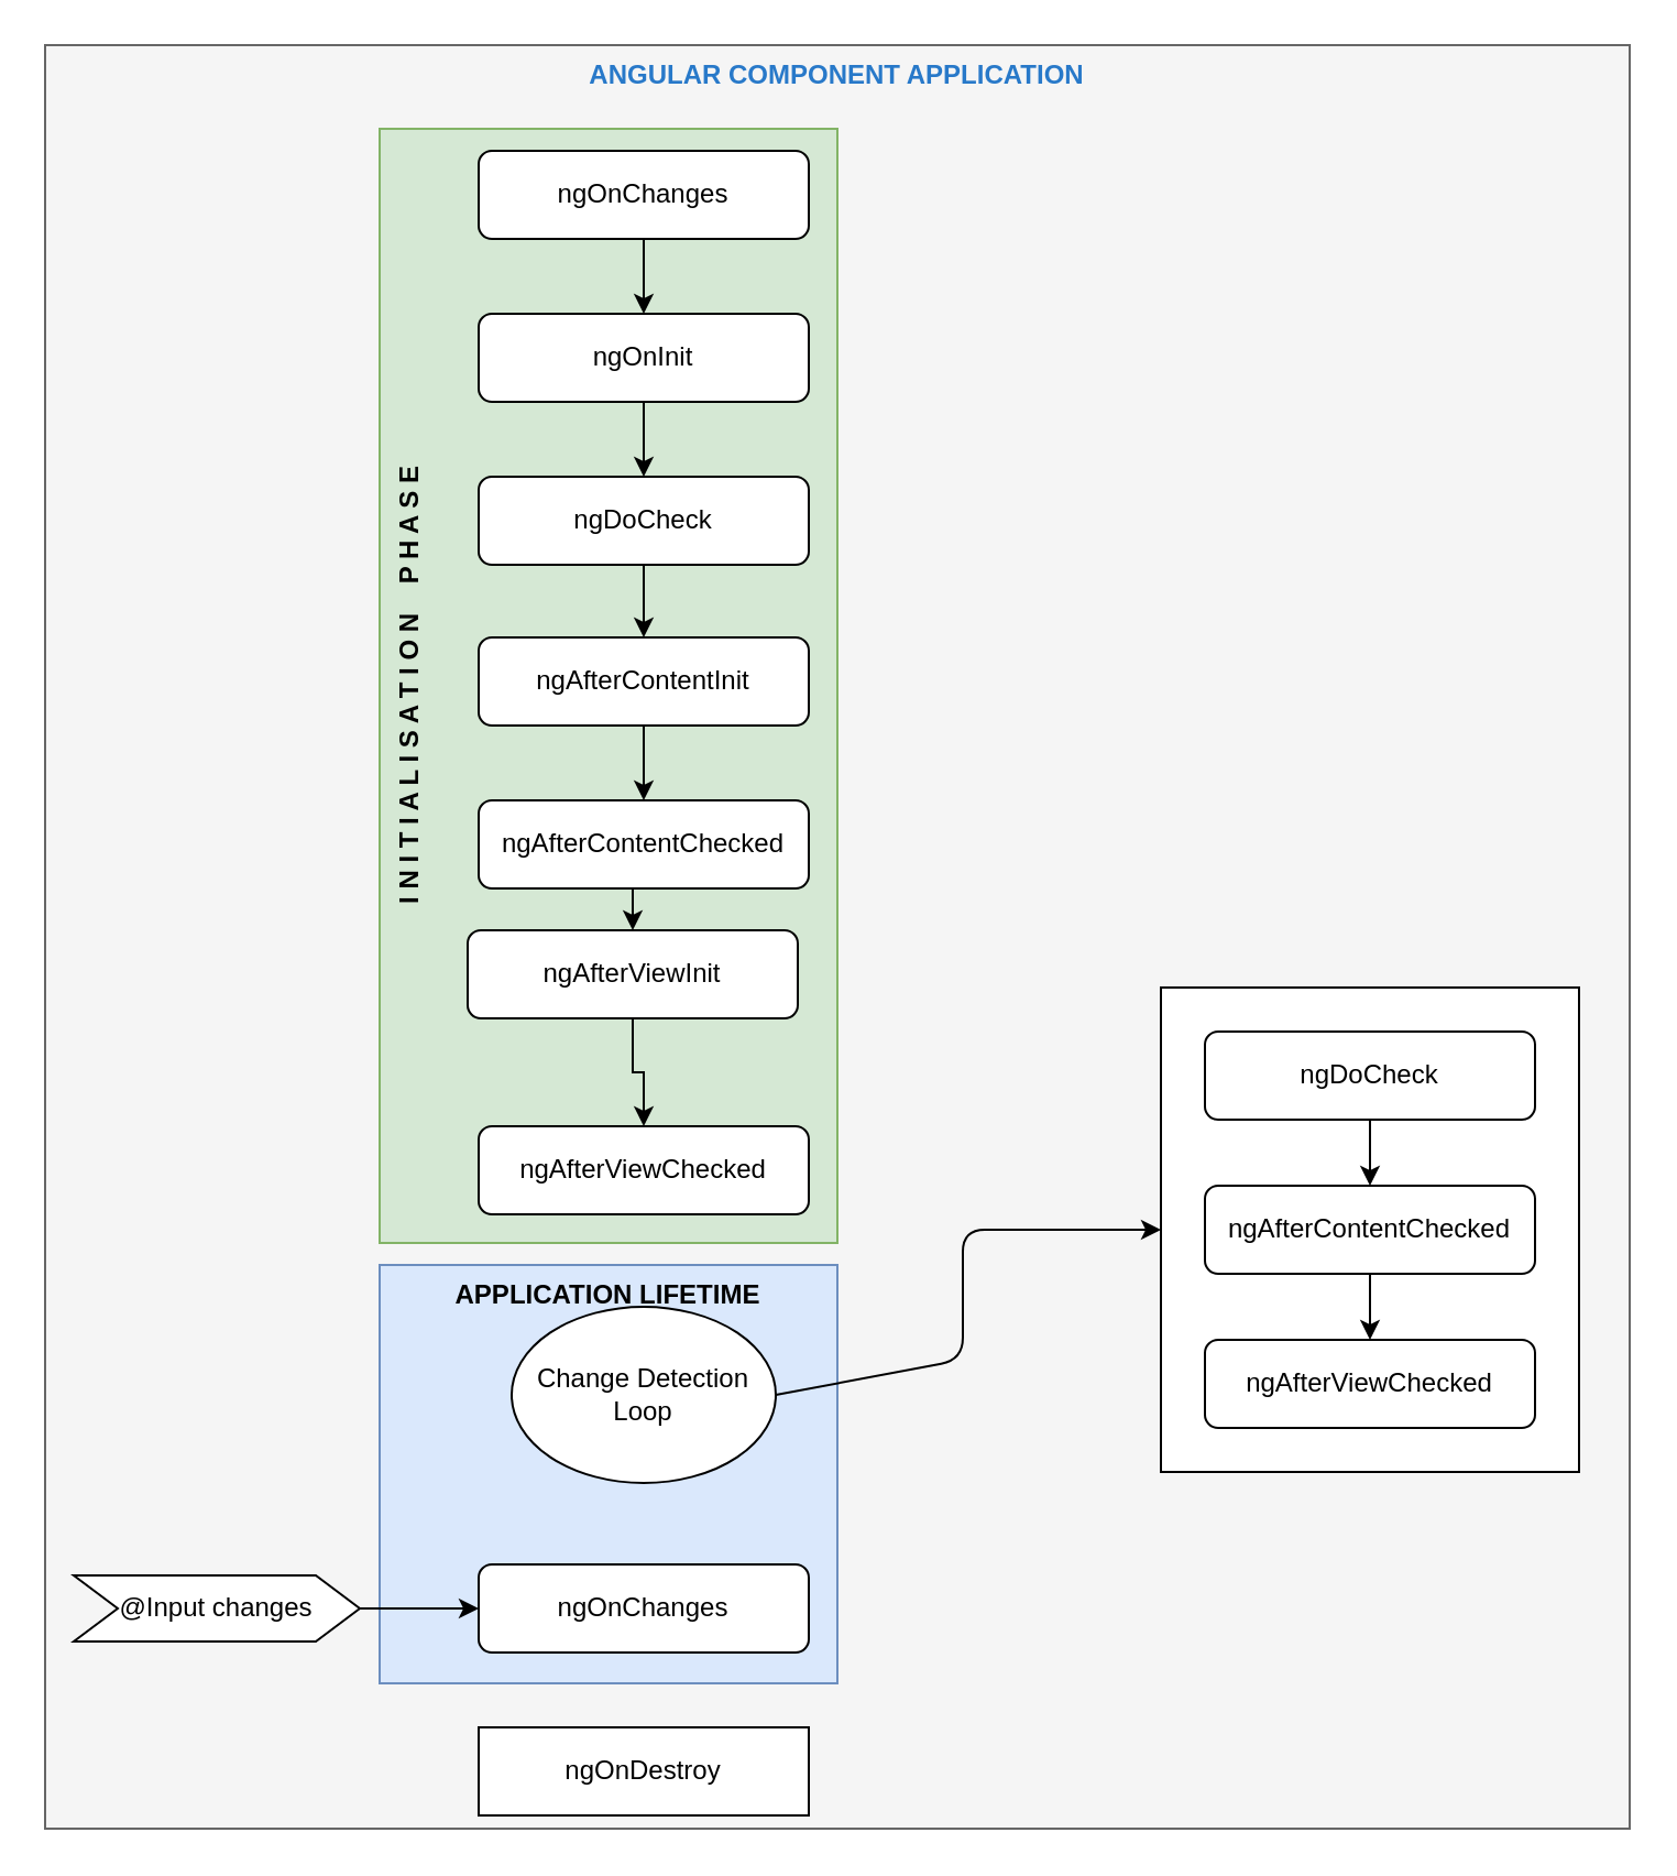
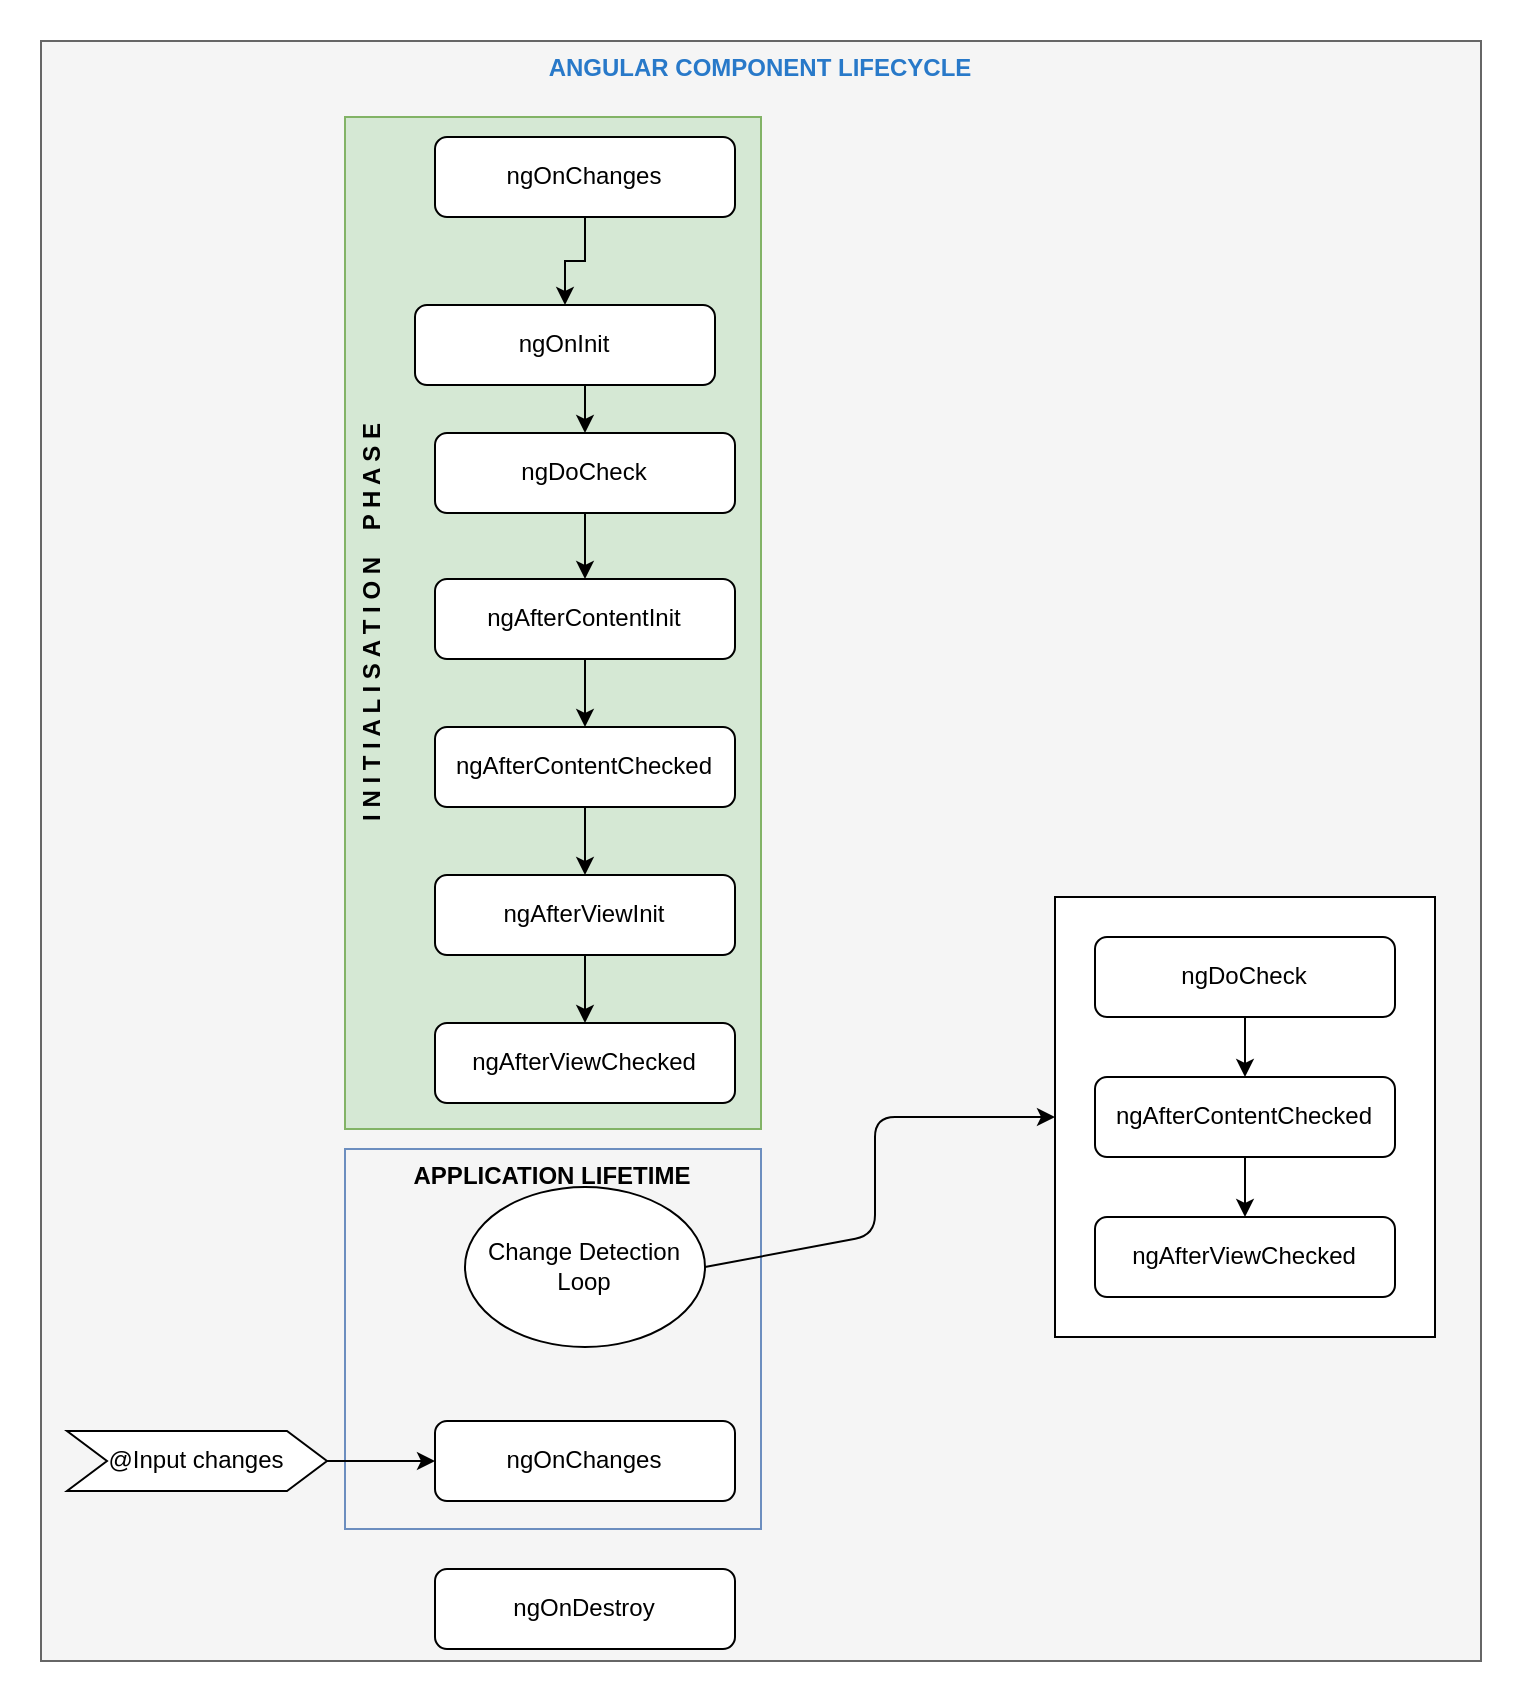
- <mxCell id="2" value="ANGULAR COMPONENT APPLICATION" style="rounded=0;whiteSpace=wrap;html=1;fillColor=#f5f5f5;strokeColor=#666666;fontColor=#2879C9;verticalAlign=top;fontStyle=1" vertex="1" parent="1"><mxGeometry x="20" y="20" width="720" height="810" as="geometry" /></mxCell>
+ <mxCell id="2" value="ANGULAR COMPONENT LIFECYCLE" style="rounded=0;whiteSpace=wrap;html=1;fillColor=#f5f5f5;strokeColor=#666666;fontColor=#2879C9;verticalAlign=top;fontStyle=1" vertex="1" parent="1"><mxGeometry x="20" y="20" width="720" height="810" as="geometry" /></mxCell>
- <mxCell id="9" value="ngOnInit" style="rounded=1;whiteSpace=wrap;html=1;" vertex="1" parent="1"><mxGeometry x="217" y="142" width="150" height="40" as="geometry" /></mxCell>
+ <mxCell id="9" value="ngOnInit" style="rounded=1;whiteSpace=wrap;html=1;" vertex="1" parent="1"><mxGeometry x="207" y="152" width="150" height="40" as="geometry" /></mxCell>
- <mxCell id="17" value="ngAfterViewInit" style="rounded=1;whiteSpace=wrap;html=1;" vertex="1" parent="1"><mxGeometry x="212" y="422" width="150" height="40" as="geometry" /></mxCell>
+ <mxCell id="17" value="ngAfterViewInit" style="rounded=1;whiteSpace=wrap;html=1;" vertex="1" parent="1"><mxGeometry x="217" y="437" width="150" height="40" as="geometry" /></mxCell>
- <mxCell id="3" value="APPLICATION LIFETIME" style="rounded=0;whiteSpace=wrap;html=1;fontFamily=Helvetica;align=center;verticalAlign=top;fontStyle=1;fillColor=#dae8fc;strokeColor=#6c8ebf;" vertex="1" parent="1"><mxGeometry x="172" y="574" width="208" height="190" as="geometry" /></mxCell>
+ <mxCell id="3" value="APPLICATION LIFETIME" style="rounded=0;whiteSpace=wrap;html=1;fontFamily=Helvetica;align=center;verticalAlign=top;fontStyle=1;fillColor=#f5f5f5;strokeColor=#6c8ebf;" vertex="1" parent="1"><mxGeometry x="172" y="574" width="208" height="190" as="geometry" /></mxCell>
- <mxCell id="27" value="ngOnDestroy" style="whiteSpace=wrap;html=1;rounded=0;" vertex="1" parent="1"><mxGeometry x="217" y="784" width="150" height="40" as="geometry" /></mxCell>
+ <mxCell id="27" value="ngOnDestroy" style="rounded=1;whiteSpace=wrap;html=1;" vertex="1" parent="1"><mxGeometry x="217" y="784" width="150" height="40" as="geometry" /></mxCell>
